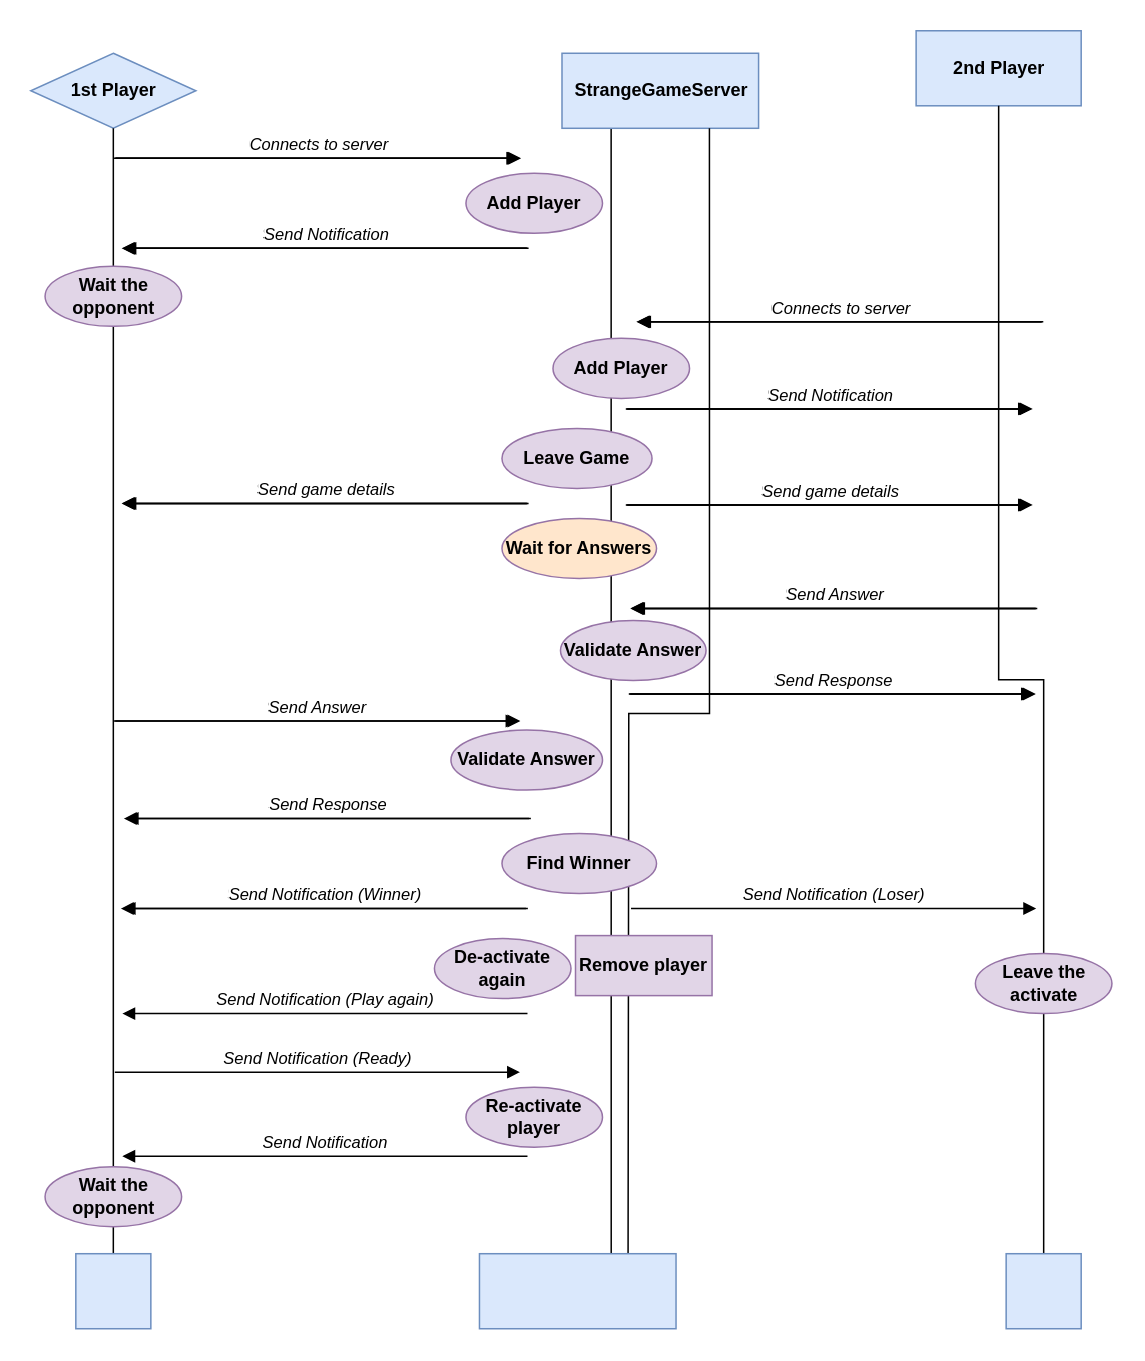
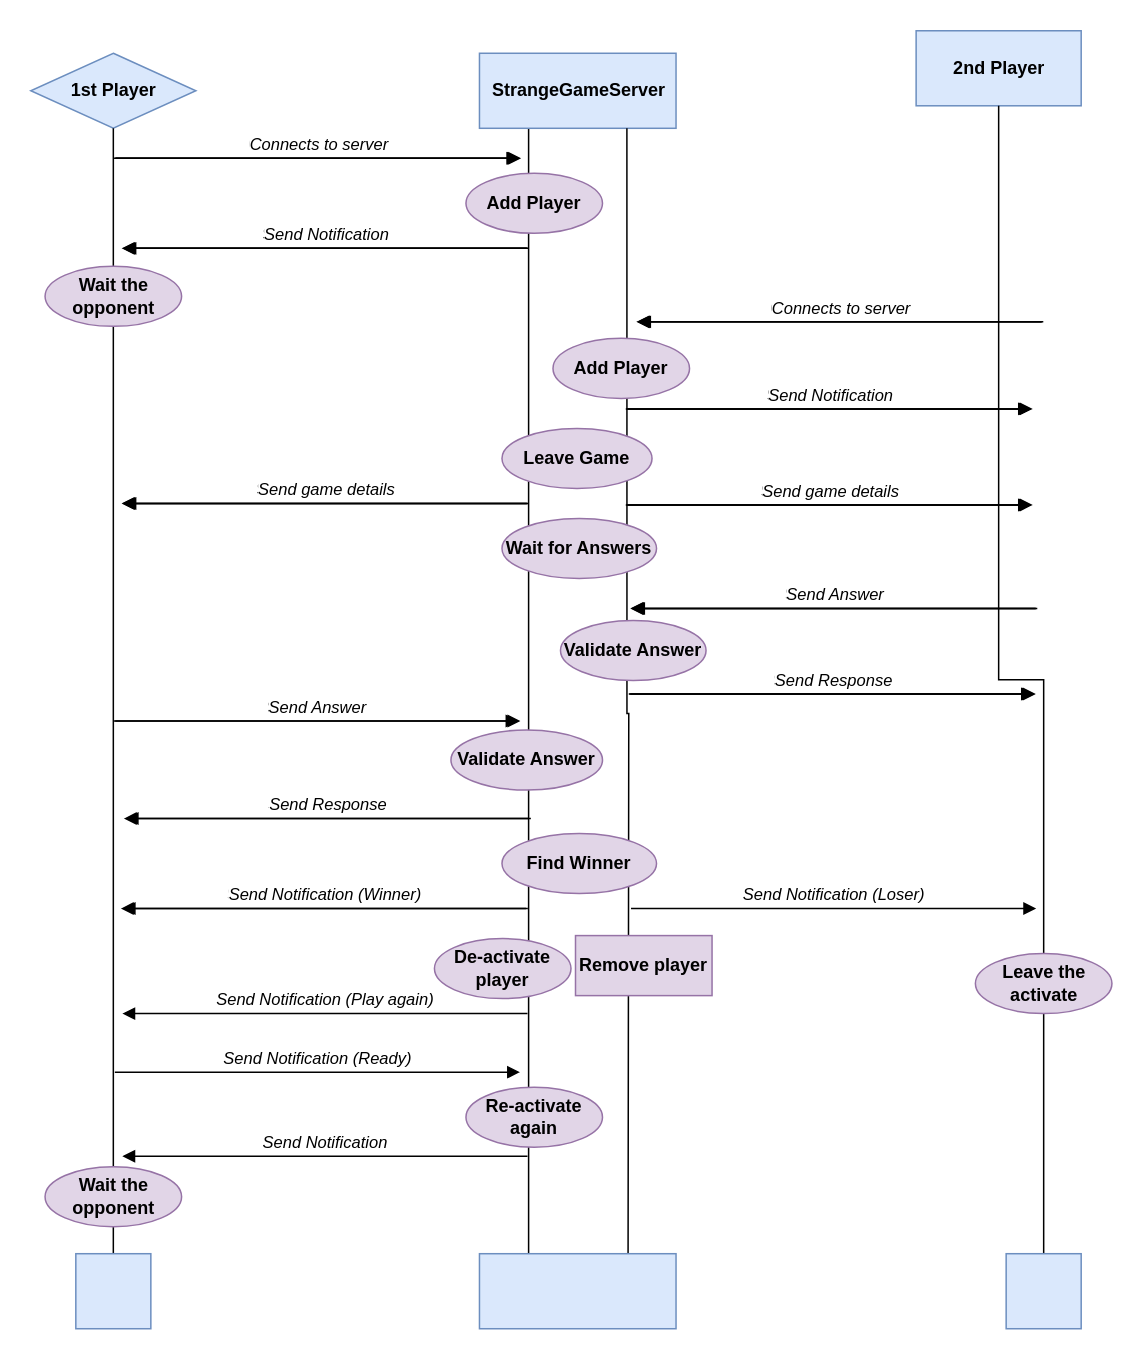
- <mxCell id="4" value="StrangeGameServer" style="html=1;fillColor=#dae8fc;strokeColor=#6c8ebf;fontStyle=1" vertex="1" parent="1"><mxGeometry x="374" y="35" width="131" height="50" as="geometry" /></mxCell>
+ <mxCell id="4" value="StrangeGameServer" style="html=1;fillColor=#dae8fc;strokeColor=#6c8ebf;fontStyle=1" vertex="1" parent="1"><mxGeometry x="319" y="35" width="131" height="50" as="geometry" /></mxCell>
- <mxCell id="21" value="Wait for Answers" style="ellipse;whiteSpace=wrap;fillColor=#ffe6cc;strokeColor=#9673a6;fontStyle=1;html=1;" vertex="1" parent="1"><mxGeometry x="334" y="345" width="103" height="40" as="geometry" /></mxCell>
+ <mxCell id="21" value="Wait for Answers" style="ellipse;whiteSpace=wrap;fillColor=#e1d5e7;strokeColor=#9673a6;fontStyle=1;html=1;" vertex="1" parent="1"><mxGeometry x="334" y="345" width="103" height="40" as="geometry" /></mxCell>
- <mxCell id="33" value="De-activate again" style="ellipse;whiteSpace=wrap;fillColor=#e1d5e7;strokeColor=#9673a6;fontStyle=1;html=1;" vertex="1" parent="1"><mxGeometry x="289" y="625" width="91" height="40" as="geometry" /></mxCell>
+ <mxCell id="33" value="De-activate player" style="ellipse;whiteSpace=wrap;fillColor=#e1d5e7;strokeColor=#9673a6;fontStyle=1;html=1;" vertex="1" parent="1"><mxGeometry x="289" y="625" width="91" height="40" as="geometry" /></mxCell>
- <mxCell id="35" value="Re-activate player" style="ellipse;whiteSpace=wrap;fillColor=#e1d5e7;strokeColor=#9673a6;fontStyle=1;html=1;" vertex="1" parent="1"><mxGeometry x="310" y="724" width="91" height="40" as="geometry" /></mxCell>
+ <mxCell id="35" value="Re-activate again" style="ellipse;whiteSpace=wrap;fillColor=#e1d5e7;strokeColor=#9673a6;fontStyle=1;html=1;" vertex="1" parent="1"><mxGeometry x="310" y="724" width="91" height="40" as="geometry" /></mxCell>
